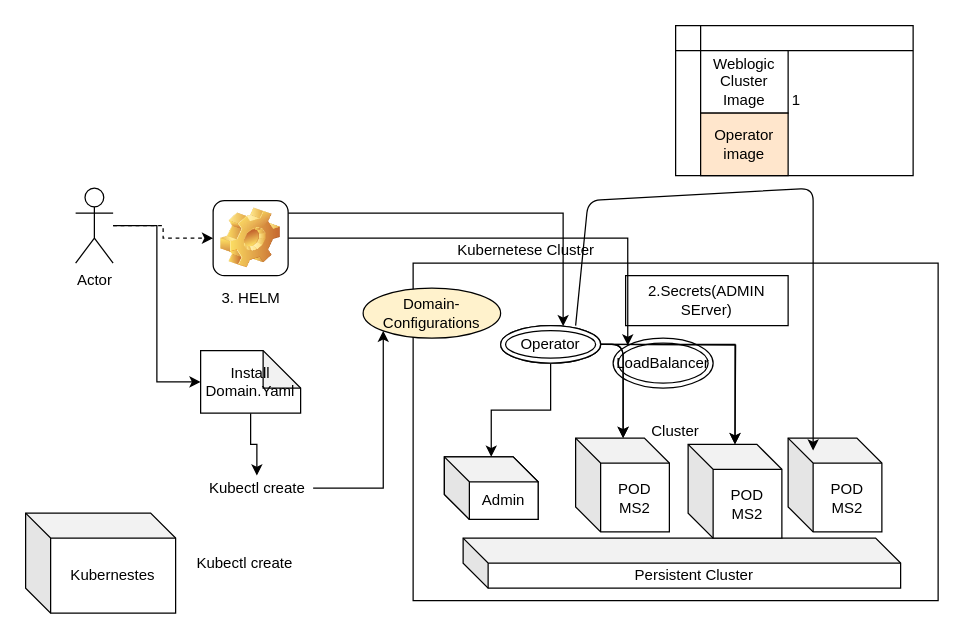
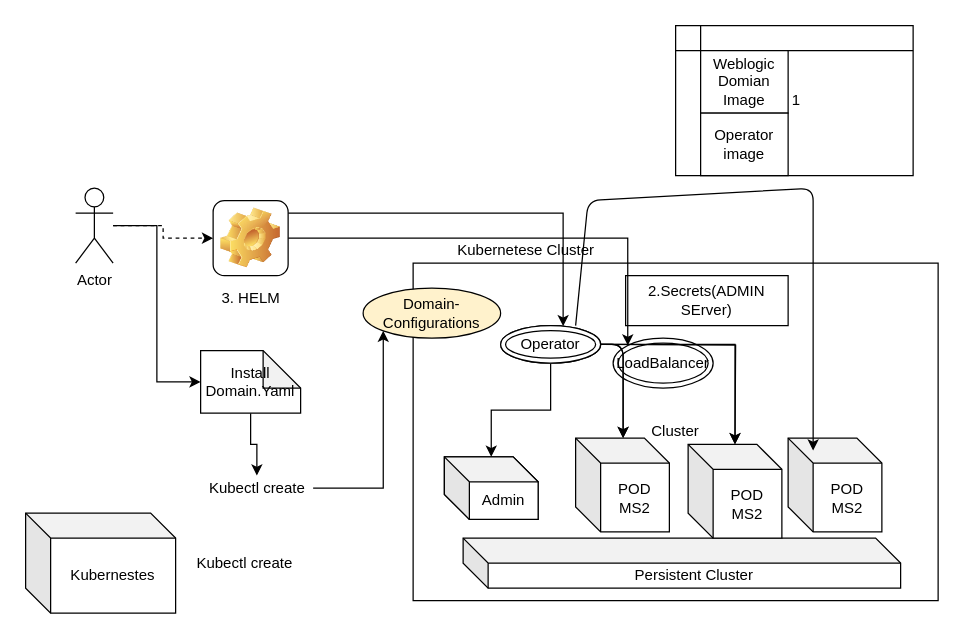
- <mxCell id="9" value="Weblogic Cluster Image " style="rounded=0;whiteSpace=wrap;html=1;" vertex="1" parent="1"><mxGeometry x="560" y="40" width="70" height="50" as="geometry" /></mxCell>
+ <mxCell id="9" value="Weblogic Domian Image " style="rounded=0;whiteSpace=wrap;html=1;" vertex="1" parent="1"><mxGeometry x="560" y="40" width="70" height="50" as="geometry" /></mxCell>
- <mxCell id="10" value="Operator image " style="rounded=0;whiteSpace=wrap;html=1;fillColor=#ffe6cc;" vertex="1" parent="1"><mxGeometry x="560" y="90" width="70" height="50" as="geometry" /></mxCell>
+ <mxCell id="10" value="Operator image " style="rounded=0;whiteSpace=wrap;html=1;" vertex="1" parent="1"><mxGeometry x="560" y="90" width="70" height="50" as="geometry" /></mxCell>
